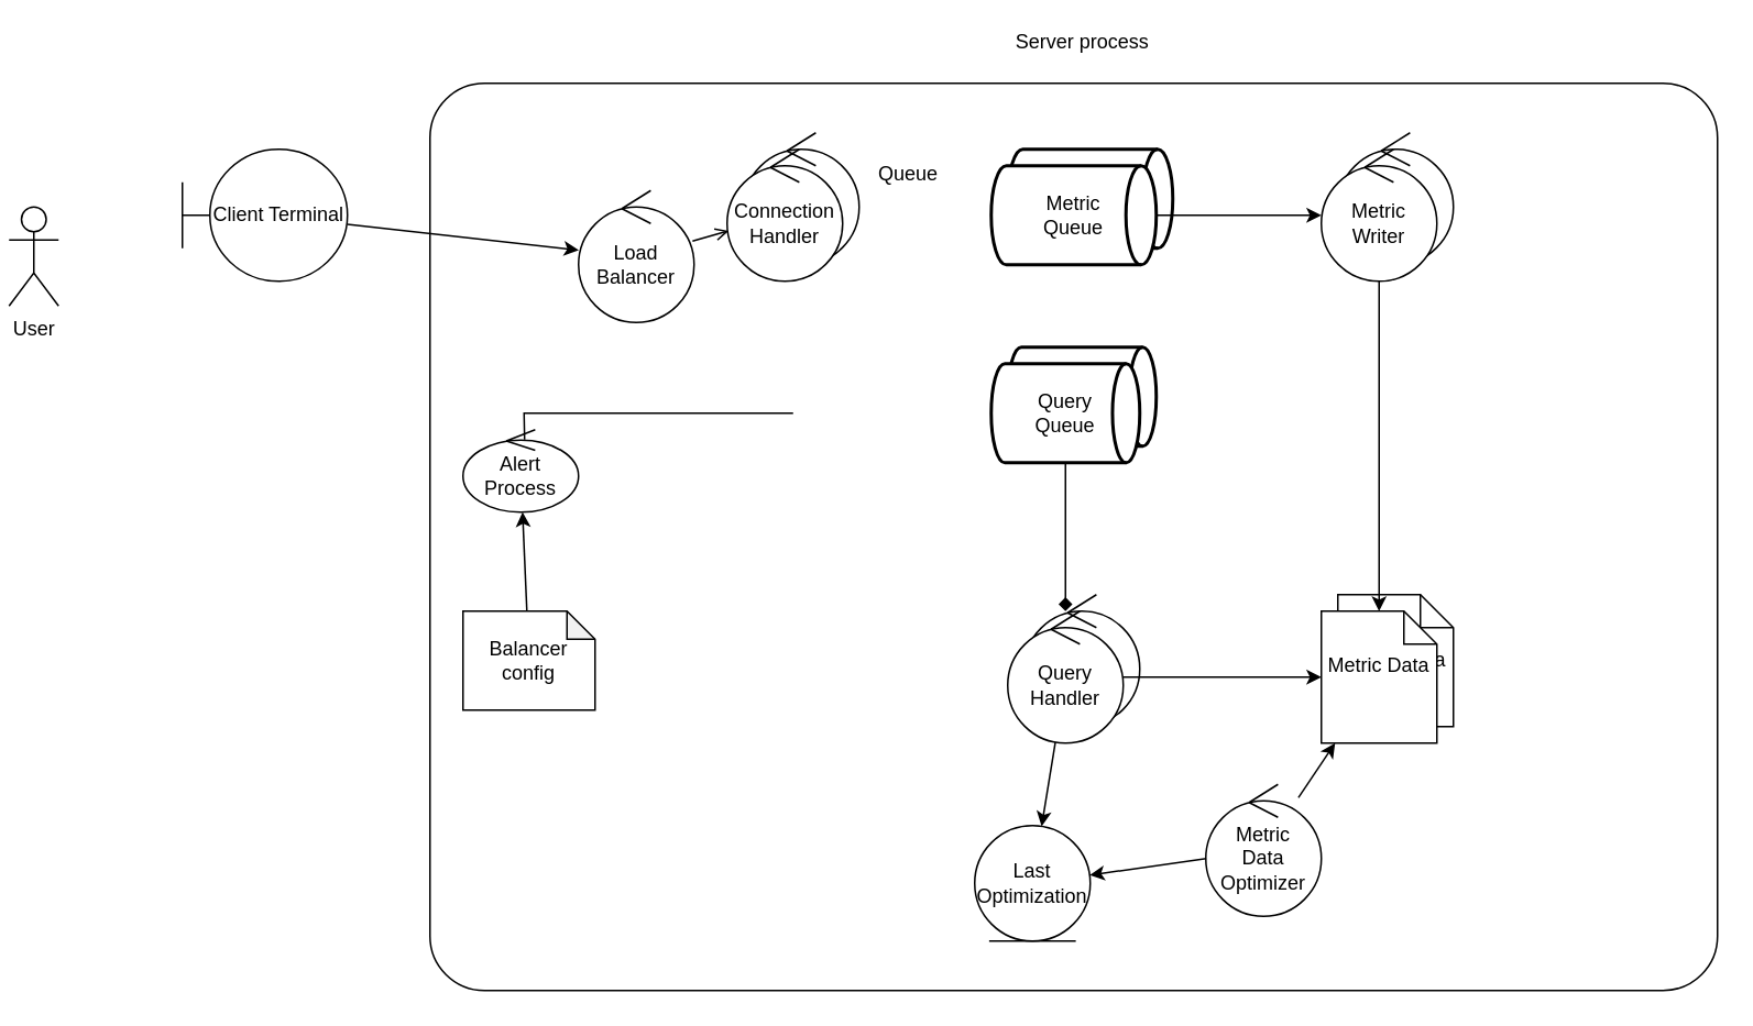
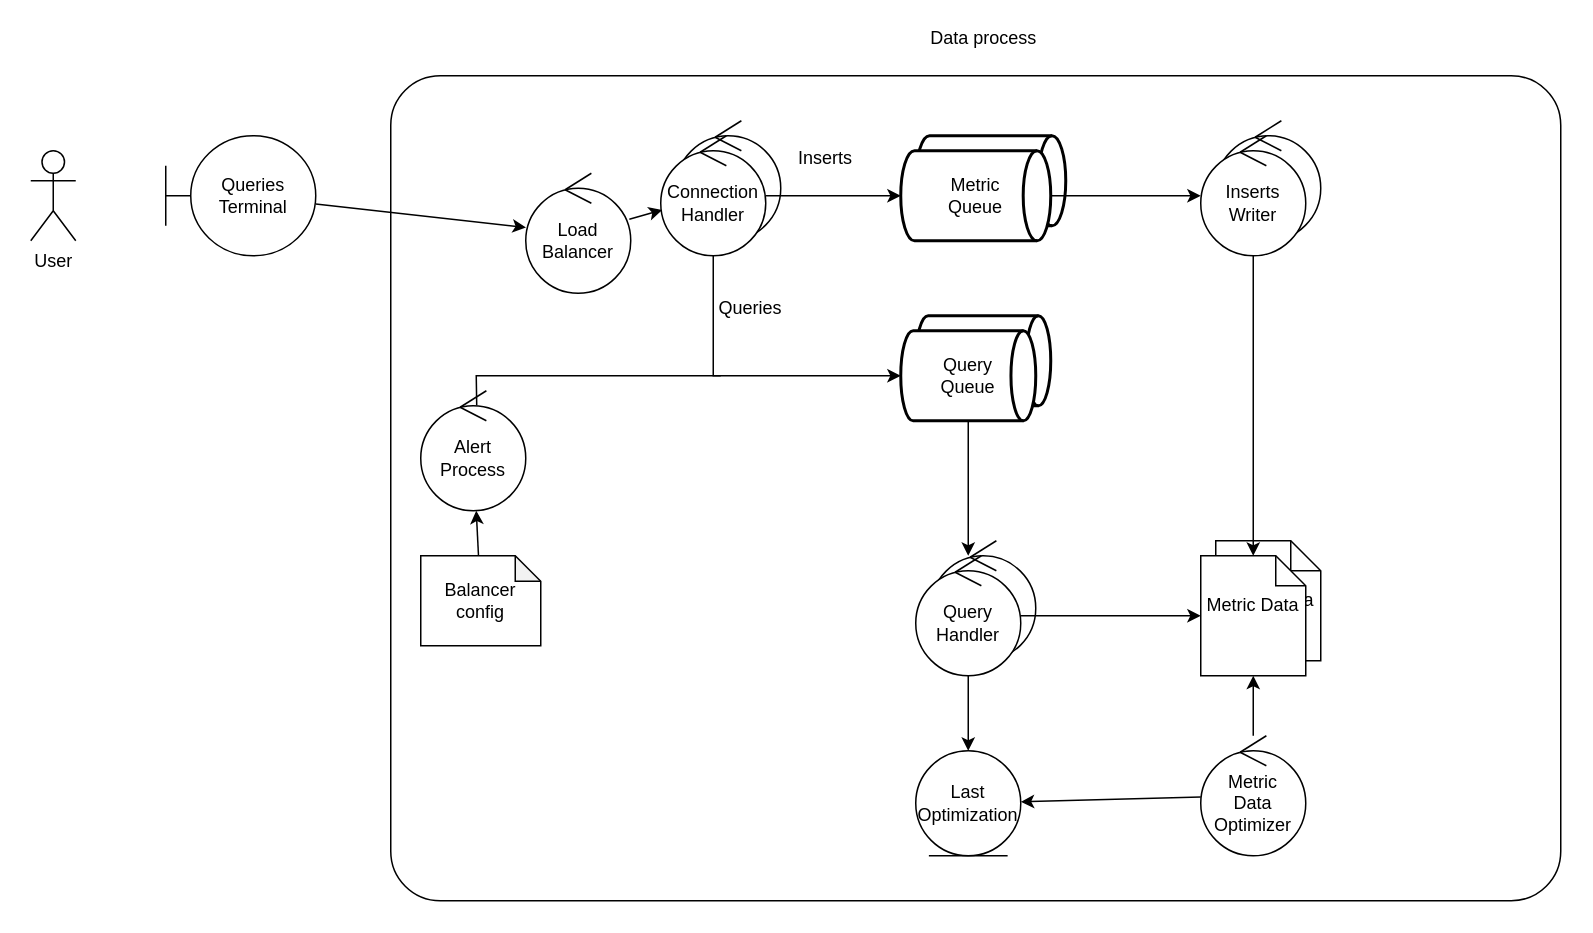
- <mxCell id="30" value="Server process" style="text;html=1;strokeColor=none;fillColor=none;align=center;verticalAlign=middle;whiteSpace=wrap;rounded=0;" parent="1" vertex="1"><mxGeometry x="572.5" y="20" width="165" height="10" as="geometry" /></mxCell>
+ <mxCell id="30" value="Data process" style="text;html=1;strokeColor=none;fillColor=none;align=center;verticalAlign=middle;whiteSpace=wrap;rounded=0;" parent="1" vertex="1"><mxGeometry x="572.5" y="20" width="165" height="10" as="geometry" /></mxCell>
- <mxCell id="35" value="Queue" style="text;html=1;strokeColor=none;fillColor=none;align=center;verticalAlign=middle;whiteSpace=wrap;rounded=0;" parent="1" vertex="1"><mxGeometry x="520" y="90" width="60" height="30" as="geometry" /></mxCell>
+ <mxCell id="35" value="Inserts" style="text;html=1;strokeColor=none;fillColor=none;align=center;verticalAlign=middle;whiteSpace=wrap;rounded=0;" parent="1" vertex="1"><mxGeometry x="520" y="90" width="60" height="30" as="geometry" /></mxCell>
- <mxCell id="7" value="Client Terminal" style="shape=umlBoundary;whiteSpace=wrap;html=1;" parent="1" vertex="1"><mxGeometry x="110" y="90" width="100" height="80" as="geometry" /></mxCell>
+ <mxCell id="7" value="Queries Terminal" style="shape=umlBoundary;whiteSpace=wrap;html=1;" parent="1" vertex="1"><mxGeometry x="110" y="90" width="100" height="80" as="geometry" /></mxCell>
+ <mxCell id="12" value="" style="endArrow=classic;html=1;rounded=0;" parent="1" source="9" target="6" edge="1"><mxGeometry width="50" height="50" relative="1" as="geometry"><mxPoint x="430" y="170" as="sourcePoint" /><mxPoint x="480" y="120" as="targetPoint" /></mxGeometry></mxCell>
- <mxCell id="18" value="&lt;div&gt;Metric&lt;/div&gt;&lt;div&gt;Writer&lt;br&gt;&lt;/div&gt;" style="ellipse;shape=umlControl;whiteSpace=wrap;html=1;" parent="1" vertex="1"><mxGeometry x="800" y="90" width="70" height="80" as="geometry" /></mxCell>
+ <mxCell id="18" value="&lt;div&gt;Inserts&lt;/div&gt;&lt;div&gt;Writer&lt;br&gt;&lt;/div&gt;" style="ellipse;shape=umlControl;whiteSpace=wrap;html=1;" parent="1" vertex="1"><mxGeometry x="800" y="90" width="70" height="80" as="geometry" /></mxCell>
- <mxCell id="11" value="" style="endArrow=open;html=1;rounded=0;" parent="1" source="8" target="9" edge="1"><mxGeometry width="50" height="50" relative="1" as="geometry"><mxPoint x="220" y="140" as="sourcePoint" /><mxPoint x="290" y="140" as="targetPoint" /></mxGeometry></mxCell>
+ <mxCell id="11" value="" style="endArrow=classic;html=1;rounded=0;" parent="1" source="8" target="9" edge="1"><mxGeometry width="50" height="50" relative="1" as="geometry"><mxPoint x="220" y="140" as="sourcePoint" /><mxPoint x="290" y="140" as="targetPoint" /></mxGeometry></mxCell>
- <mxCell id="32" value="User" style="shape=umlActor;verticalLabelPosition=bottom;verticalAlign=top;html=1;outlineConnect=0;" parent="1" vertex="1"><mxGeometry x="5" y="125" width="30" height="60" as="geometry" /></mxCell>
+ <mxCell id="32" value="User" style="shape=umlActor;verticalLabelPosition=bottom;verticalAlign=top;html=1;outlineConnect=0;" parent="1" vertex="1"><mxGeometry x="20" y="100" width="30" height="60" as="geometry" /></mxCell>
+ <mxCell id="34" value="&lt;div&gt;Queries&lt;/div&gt;" style="text;html=1;strokeColor=none;fillColor=none;align=center;verticalAlign=middle;whiteSpace=wrap;rounded=0;" parent="1" vertex="1"><mxGeometry x="470" y="190" width="60" height="30" as="geometry" /></mxCell>
+ <mxCell id="15" value="" style="endArrow=classic;html=1;rounded=0;" parent="1" source="9" target="14" edge="1"><mxGeometry width="50" height="50" relative="1" as="geometry"><mxPoint x="600" y="270" as="sourcePoint" /><mxPoint x="650" y="220" as="targetPoint" /><Array as="points"><mxPoint x="475" y="250" /></Array></mxGeometry></mxCell>
- <mxCell id="31" value="&lt;div&gt;Alert&lt;/div&gt;&lt;div&gt;Process&lt;br&gt;&lt;/div&gt;" style="ellipse;shape=umlControl;whiteSpace=wrap;html=1;" parent="1" vertex="1"><mxGeometry x="280" y="260" width="70" height="50" as="geometry" /></mxCell>
+ <mxCell id="31" value="&lt;div&gt;Alert&lt;/div&gt;&lt;div&gt;Process&lt;br&gt;&lt;/div&gt;" style="ellipse;shape=umlControl;whiteSpace=wrap;html=1;" parent="1" vertex="1"><mxGeometry x="280" y="260" width="70" height="80" as="geometry" /></mxCell>
- <mxCell id="23" value="" style="endArrow=diamond;html=1;rounded=0;" parent="1" source="14" target="22" edge="1"><mxGeometry width="50" height="50" relative="1" as="geometry"><mxPoint x="530" y="370" as="sourcePoint" /><mxPoint x="580" y="320" as="targetPoint" /></mxGeometry></mxCell>
+ <mxCell id="23" value="" style="endArrow=classic;html=1;rounded=0;" parent="1" source="14" target="22" edge="1"><mxGeometry width="50" height="50" relative="1" as="geometry"><mxPoint x="530" y="370" as="sourcePoint" /><mxPoint x="580" y="320" as="targetPoint" /></mxGeometry></mxCell>
- <mxCell id="26" value="&lt;div&gt;Metric&lt;/div&gt;&lt;div&gt;Data&lt;/div&gt;&lt;div&gt;Optimizer&lt;br&gt;&lt;/div&gt;" style="ellipse;shape=umlControl;whiteSpace=wrap;html=1;" parent="1" vertex="1"><mxGeometry x="730" y="475" width="70" height="80" as="geometry" /></mxCell>
+ <mxCell id="26" value="&lt;div&gt;Metric&lt;/div&gt;&lt;div&gt;Data&lt;/div&gt;&lt;div&gt;Optimizer&lt;br&gt;&lt;/div&gt;" style="ellipse;shape=umlControl;whiteSpace=wrap;html=1;" parent="1" vertex="1"><mxGeometry x="800" y="490" width="70" height="80" as="geometry" /></mxCell>
- <mxCell id="25" value="Last Optimization" style="ellipse;shape=umlEntity;whiteSpace=wrap;html=1;" parent="1" vertex="1"><mxGeometry x="590" y="500" width="70" height="70" as="geometry" /></mxCell>
+ <mxCell id="25" value="Last Optimization" style="ellipse;shape=umlEntity;whiteSpace=wrap;html=1;" parent="1" vertex="1"><mxGeometry x="610" y="500" width="70" height="70" as="geometry" /></mxCell>
